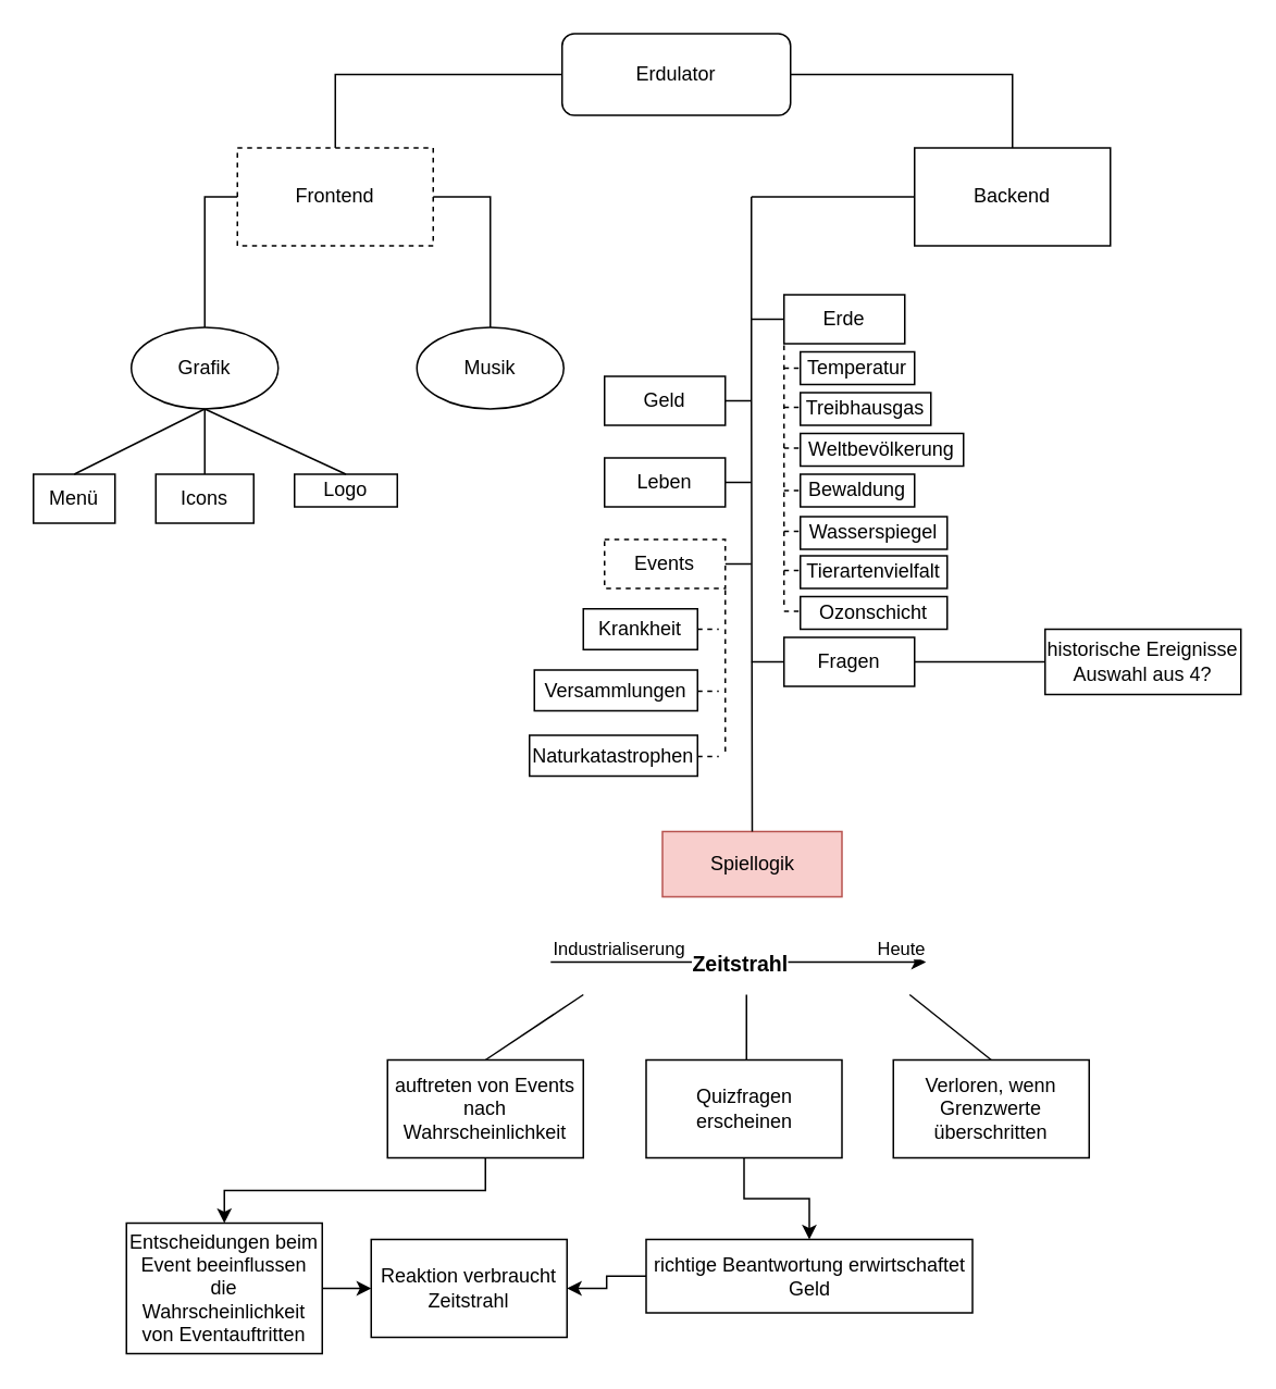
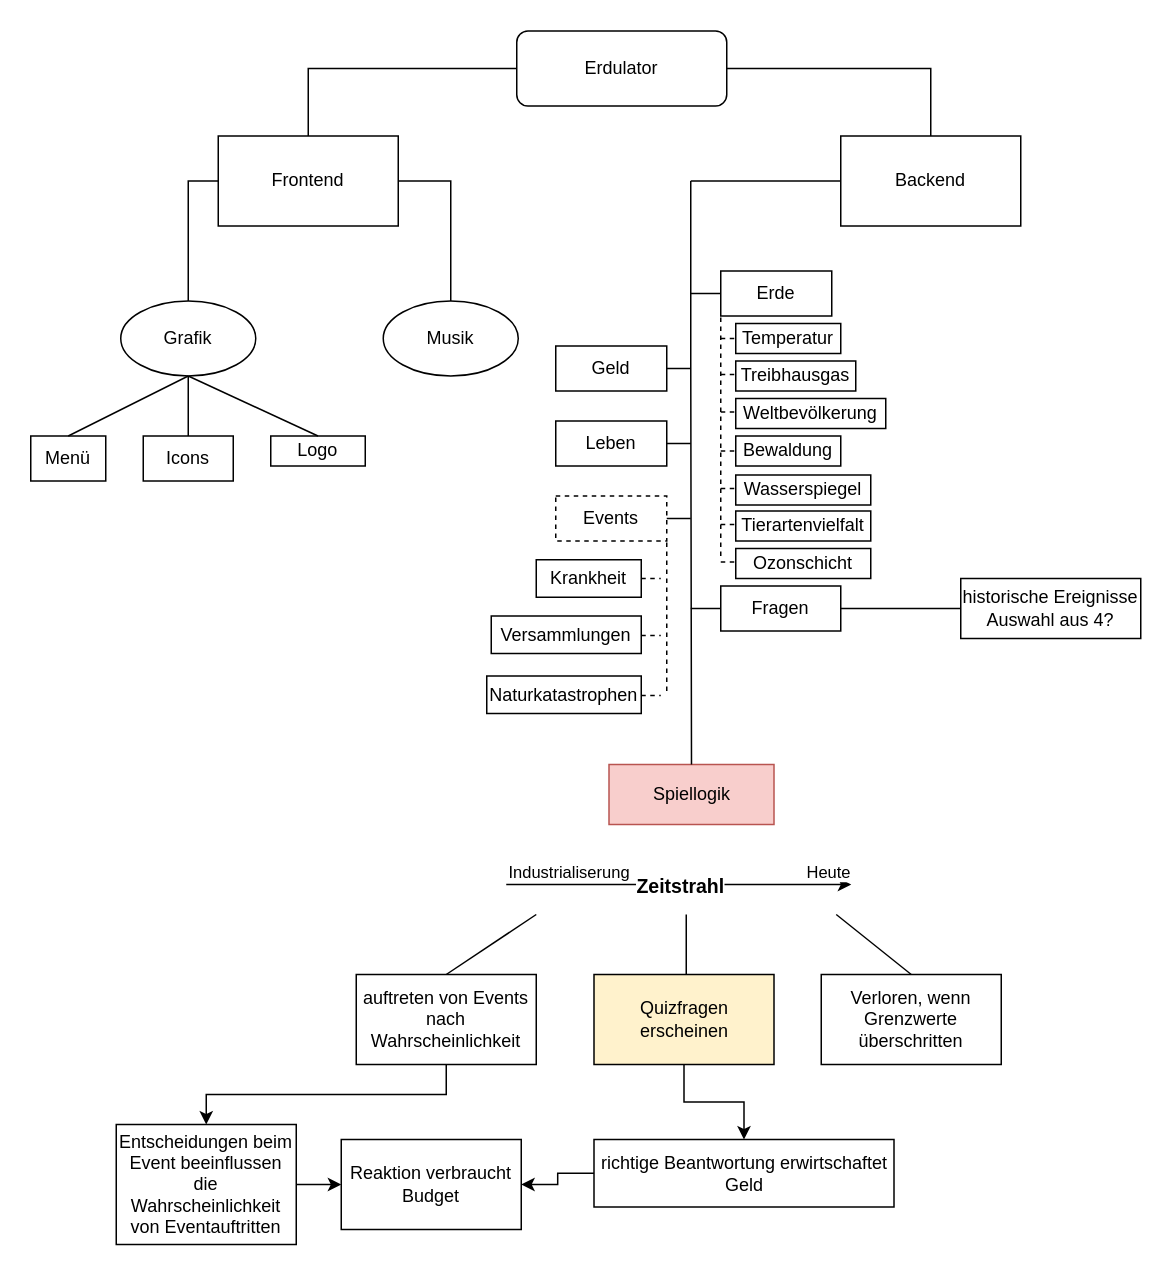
- <mxCell id="11" value="Frontend" style="rounded=0;whiteSpace=wrap;html=1;dashed=1;" parent="1" vertex="1"><mxGeometry x="145" y="90" width="120" height="60" as="geometry" /></mxCell>
+ <mxCell id="11" value="Frontend" style="rounded=0;whiteSpace=wrap;html=1;" parent="1" vertex="1"><mxGeometry x="145" y="90" width="120" height="60" as="geometry" /></mxCell>
- <mxCell id="38" value="Quizfragen erscheinen" style="rounded=0;whiteSpace=wrap;html=1;" vertex="1" parent="1"><mxGeometry x="395.5" y="649" width="120" height="60" as="geometry" /></mxCell>
+ <mxCell id="38" value="Quizfragen erscheinen" style="rounded=0;whiteSpace=wrap;html=1;fillColor=#fff2cc;" vertex="1" parent="1"><mxGeometry x="395.5" y="649" width="120" height="60" as="geometry" /></mxCell>
- <mxCell id="39" value="Reaktion verbraucht Zeitstrahl" style="rounded=0;whiteSpace=wrap;html=1;" vertex="1" parent="1"><mxGeometry x="227" y="759" width="120" height="60" as="geometry" /></mxCell>
+ <mxCell id="39" value="Reaktion verbraucht Budget" style="rounded=0;whiteSpace=wrap;html=1;" vertex="1" parent="1"><mxGeometry x="227" y="759" width="120" height="60" as="geometry" /></mxCell>
